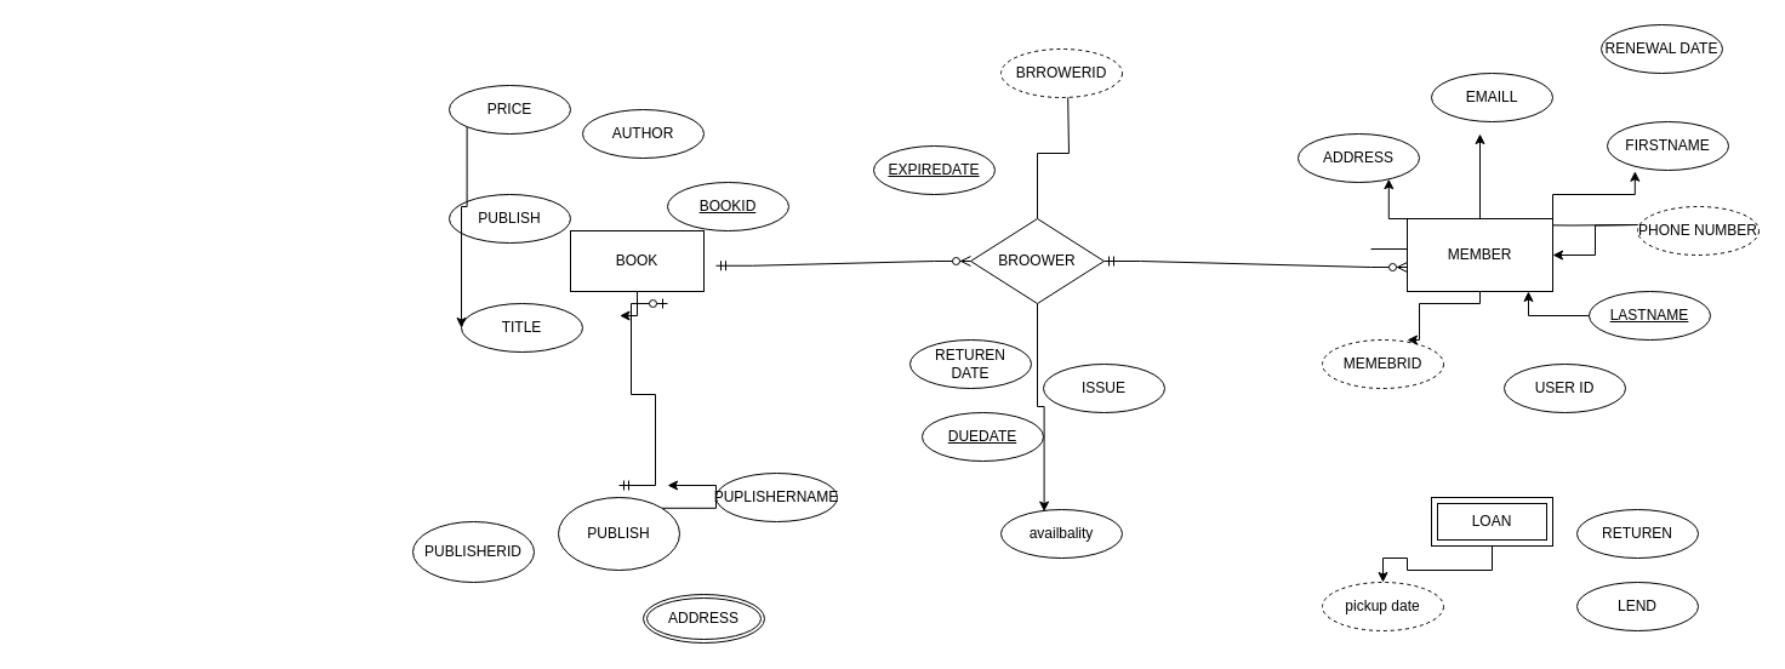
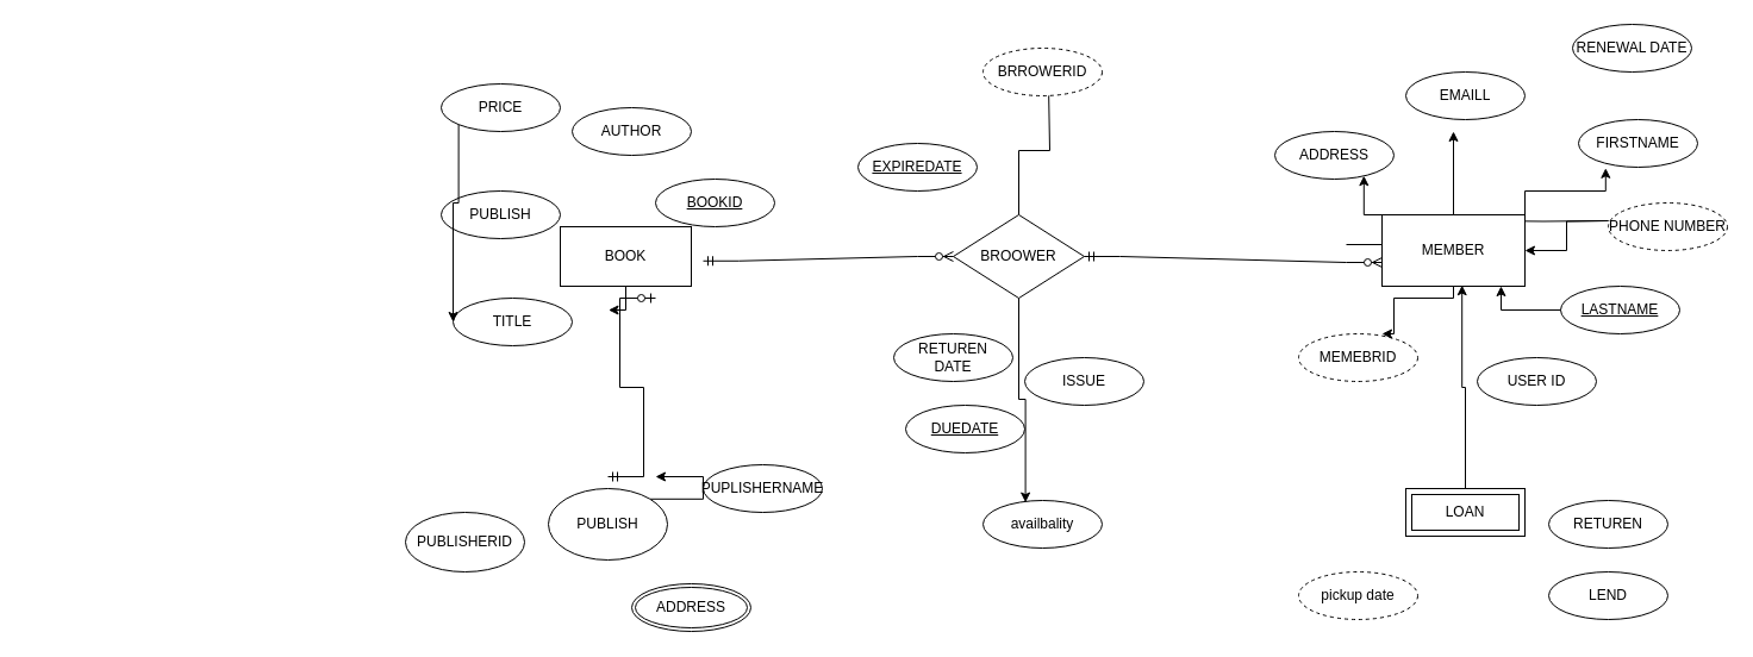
- <mxCell id="47" style="edgeStyle=orthogonalEdgeStyle;rounded=0;orthogonalLoop=1;jettySize=auto;html=1;" edge="1" parent="1" source="48" target="25"><mxGeometry relative="1" as="geometry"><mxPoint x="1230" y="290" as="targetPoint" /></mxGeometry></mxCell>
+ <mxCell id="47" style="edgeStyle=orthogonalEdgeStyle;rounded=0;orthogonalLoop=1;jettySize=auto;html=1;entryX=0.56;entryY=0.987;entryDx=0;entryDy=0;entryPerimeter=0;" edge="1" parent="1" source="48" target="32"><mxGeometry relative="1" as="geometry"><mxPoint x="1230" y="290" as="targetPoint" /></mxGeometry></mxCell>
